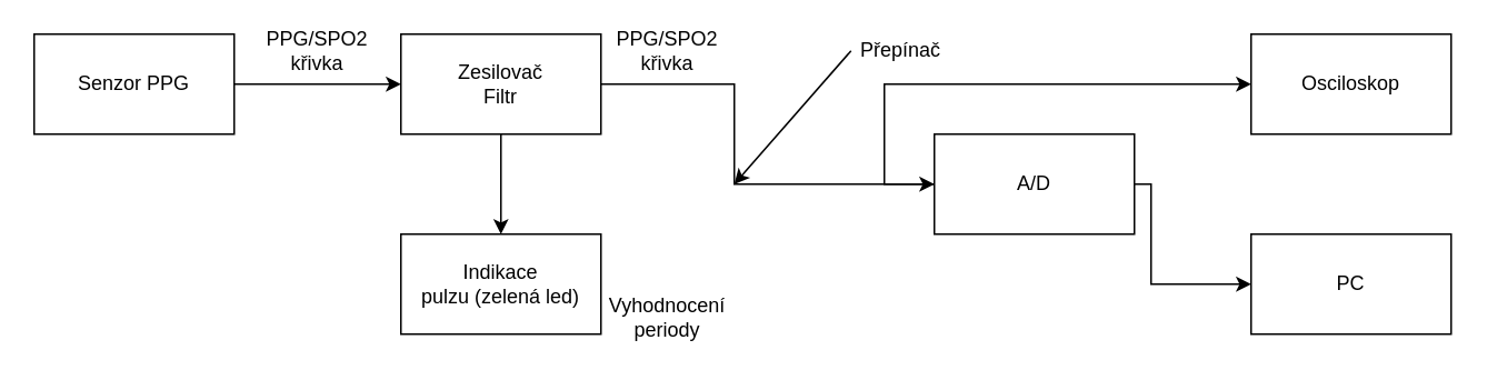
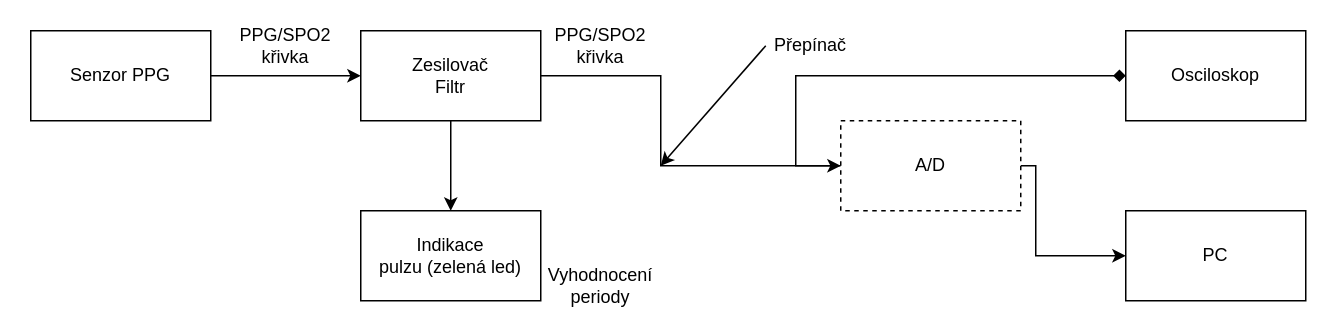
- <mxCell id="9" style="edgeStyle=elbowEdgeStyle;rounded=0;orthogonalLoop=1;jettySize=auto;html=1;exitX=0;exitY=0.5;exitDx=0;exitDy=0;" edge="1" parent="1" source="10" target="12"><mxGeometry relative="1" as="geometry"><Array as="points"><mxPoint x="530" y="50" /></Array></mxGeometry></mxCell>
+ <mxCell id="9" style="edgeStyle=elbowEdgeStyle;rounded=0;orthogonalLoop=1;jettySize=auto;html=1;exitX=0;exitY=0.5;exitDx=0;exitDy=0;endArrow=diamond;" edge="1" parent="1" source="10" target="12"><mxGeometry relative="1" as="geometry"><Array as="points"><mxPoint x="530" y="50" /></Array></mxGeometry></mxCell>
- <mxCell id="10" value="A/D" style="rounded=0;whiteSpace=wrap;html=1;" vertex="1" parent="1"><mxGeometry x="560" y="80" width="120" height="60" as="geometry" /></mxCell>
+ <mxCell id="10" value="A/D" style="rounded=0;whiteSpace=wrap;html=1;dashed=1;" vertex="1" parent="1"><mxGeometry x="560" y="80" width="120" height="60" as="geometry" /></mxCell>
